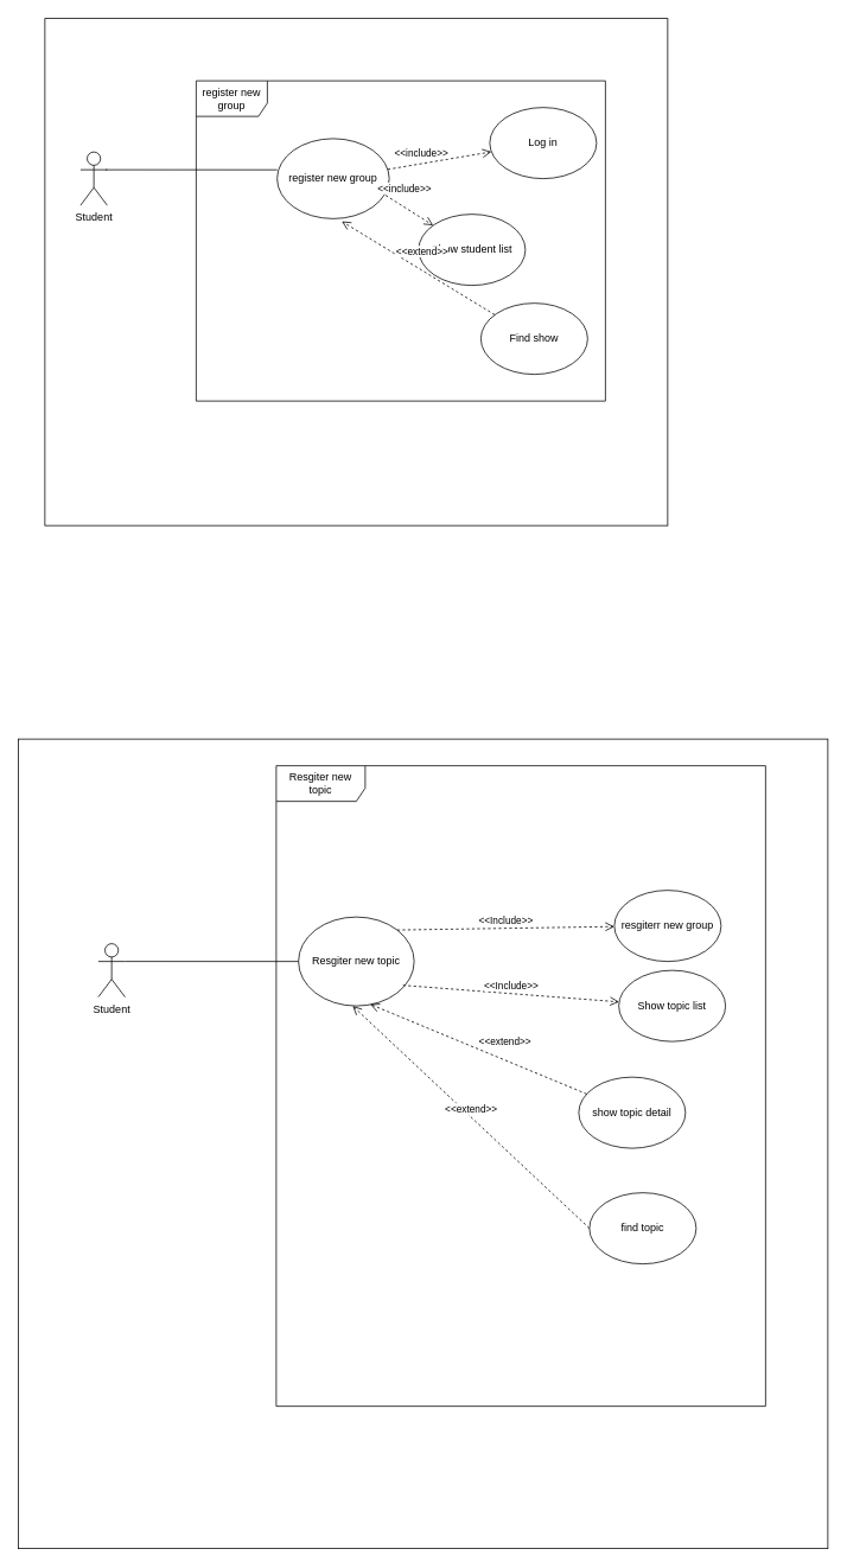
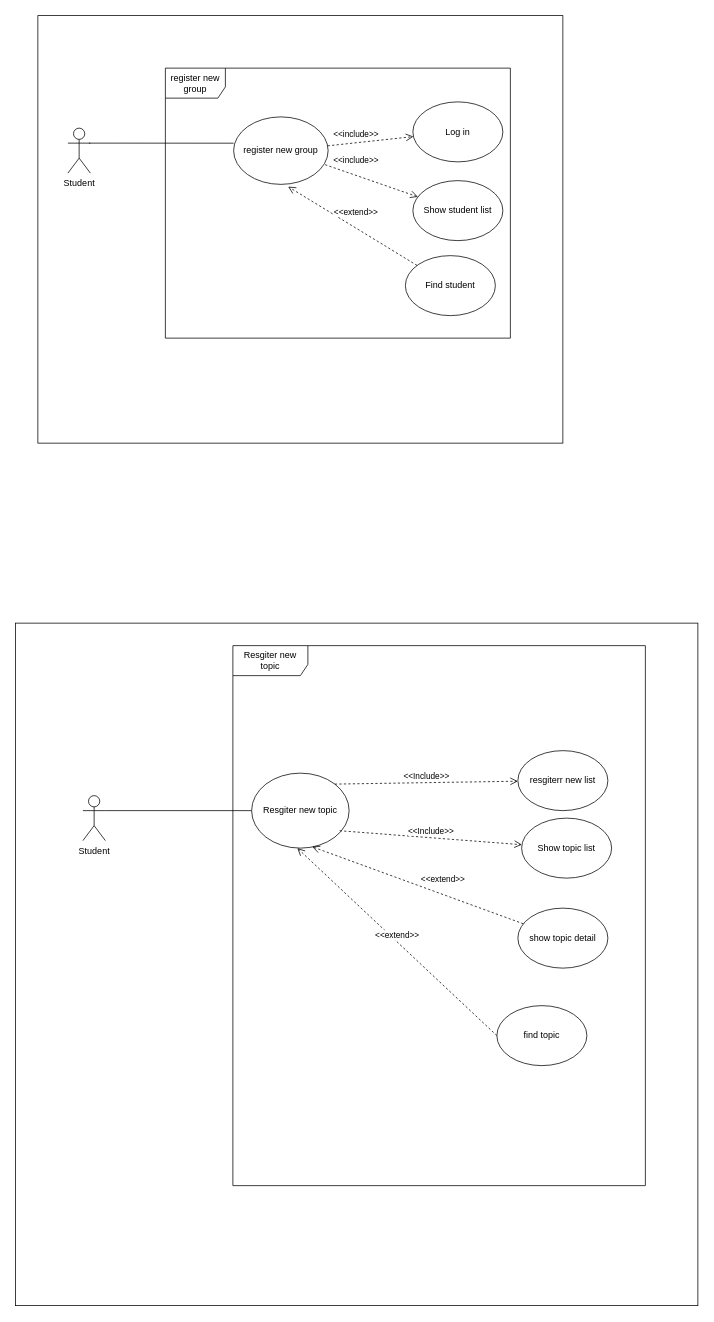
- <mxCell id="7" value="Log in" style="ellipse;whiteSpace=wrap;html=1;" parent="1" vertex="1"><mxGeometry x="550" y="120" width="120" height="80" as="geometry" /></mxCell>
+ <mxCell id="7" value="Log in" style="ellipse;whiteSpace=wrap;html=1;" parent="1" vertex="1"><mxGeometry x="550" y="135" width="120" height="80" as="geometry" /></mxCell>
- <mxCell id="8" value="Show student list" style="ellipse;whiteSpace=wrap;html=1;" parent="1" vertex="1"><mxGeometry x="470" y="240" width="120" height="80" as="geometry" /></mxCell>
+ <mxCell id="8" value="Show student list" style="ellipse;whiteSpace=wrap;html=1;" parent="1" vertex="1"><mxGeometry x="550" y="240" width="120" height="80" as="geometry" /></mxCell>
- <mxCell id="9" value="Find show" style="ellipse;whiteSpace=wrap;html=1;" parent="1" vertex="1"><mxGeometry x="540" y="340" width="120" height="80" as="geometry" /></mxCell>
+ <mxCell id="9" value="Find student" style="ellipse;whiteSpace=wrap;html=1;" parent="1" vertex="1"><mxGeometry x="540" y="340" width="120" height="80" as="geometry" /></mxCell>
- <mxCell id="17" value="resgiterr new group" style="ellipse;whiteSpace=wrap;html=1;" parent="1" vertex="1"><mxGeometry x="690" y="1000" width="120" height="80" as="geometry" /></mxCell>
+ <mxCell id="17" value="resgiterr new list" style="ellipse;whiteSpace=wrap;html=1;" parent="1" vertex="1"><mxGeometry x="690" y="1000" width="120" height="80" as="geometry" /></mxCell>
- <mxCell id="21" value="show topic detail" style="ellipse;whiteSpace=wrap;html=1;" parent="1" vertex="1"><mxGeometry x="650" y="1210" width="120" height="80" as="geometry" /></mxCell>
+ <mxCell id="21" value="show topic detail" style="ellipse;whiteSpace=wrap;html=1;" parent="1" vertex="1"><mxGeometry x="690" y="1210" width="120" height="80" as="geometry" /></mxCell>
